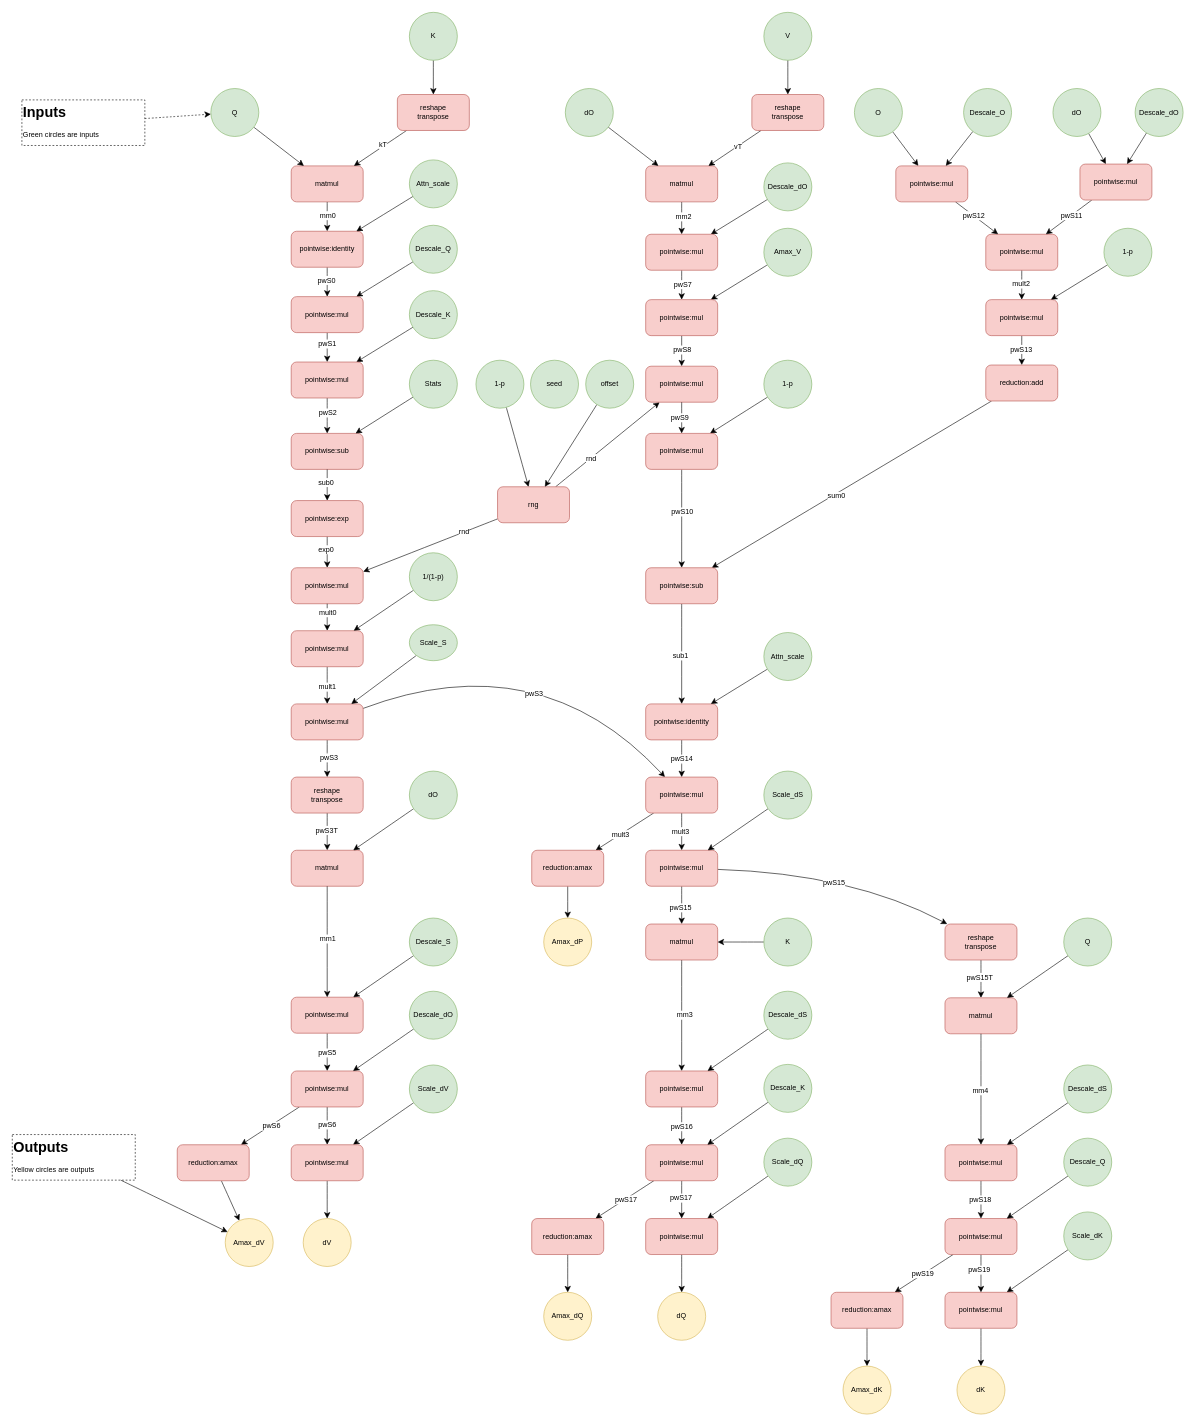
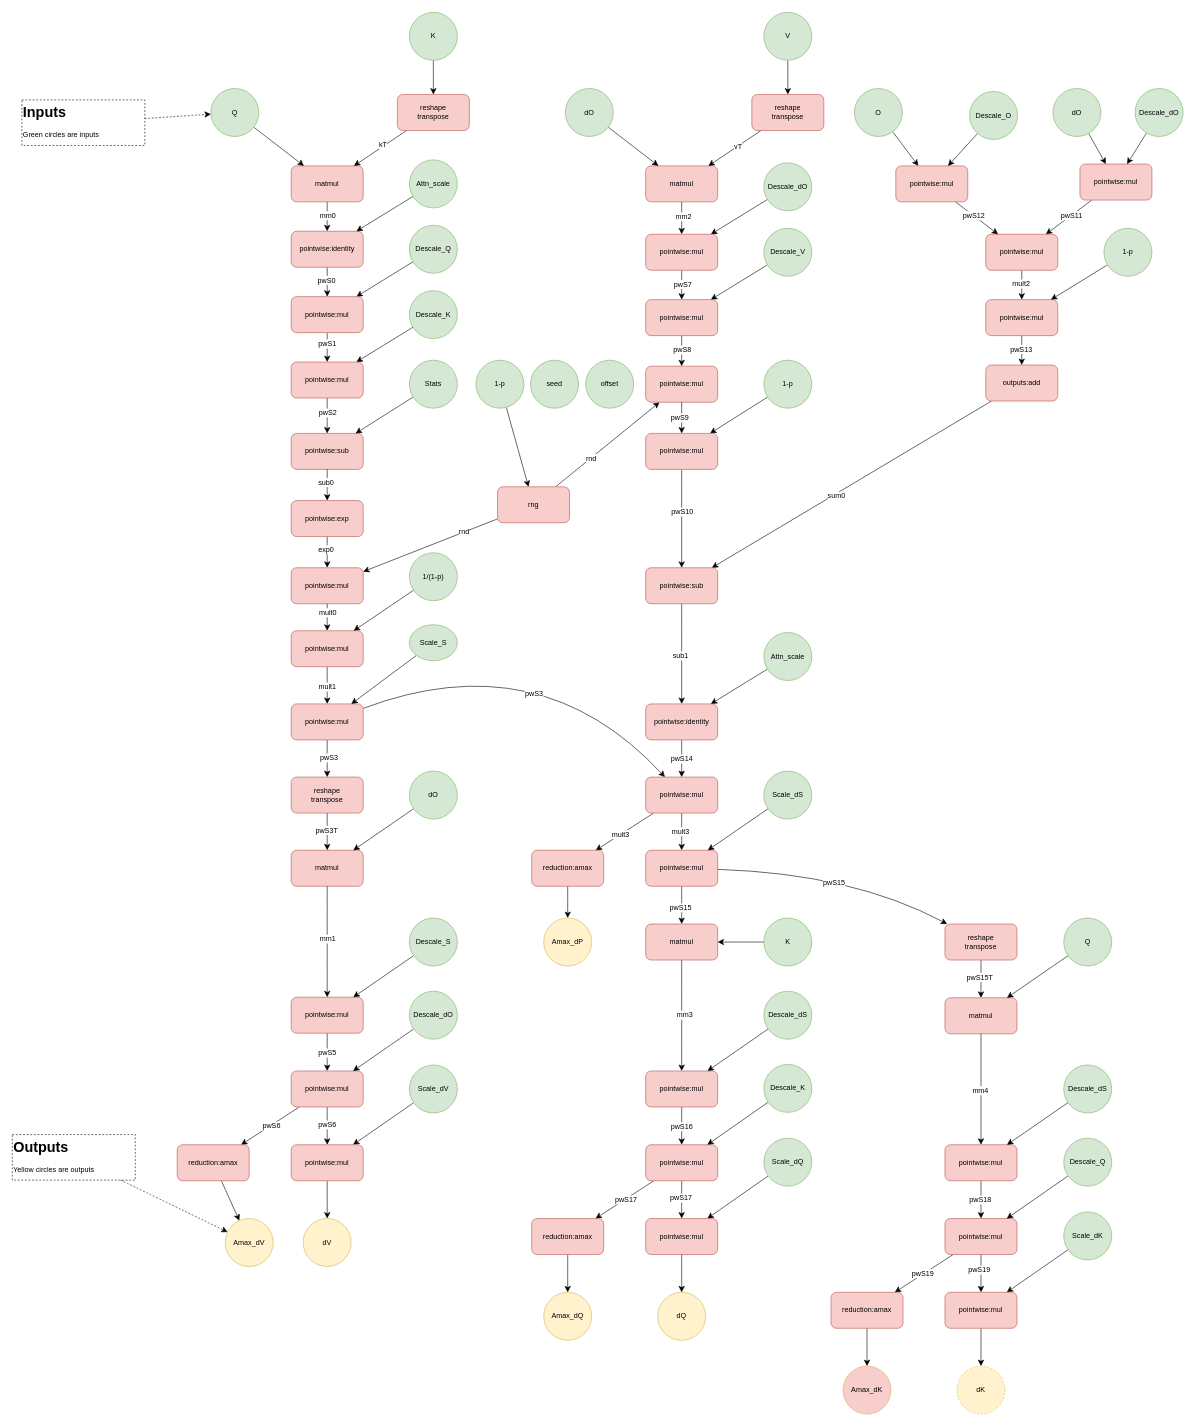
- <mxCell id="212" value="Descale_O" style="ellipse;whiteSpace=wrap;html=1;aspect=fixed;fillColor=#d5e8d4;strokeColor=#82b366;" parent="1" vertex="1"><mxGeometry x="1606" y="147" width="80" height="80" as="geometry" /></mxCell>
+ <mxCell id="212" value="Descale_O" style="ellipse;whiteSpace=wrap;html=1;aspect=fixed;fillColor=#d5e8d4;strokeColor=#82b366;" parent="1" vertex="1"><mxGeometry x="1616" y="152" width="80" height="80" as="geometry" /></mxCell>
- <mxCell id="91" value="Amax_V" style="ellipse;whiteSpace=wrap;html=1;aspect=fixed;fillColor=#d5e8d4;strokeColor=#82b366;" parent="1" vertex="1"><mxGeometry x="1273" y="380" width="80" height="80" as="geometry" /></mxCell>
+ <mxCell id="91" value="Descale_V" style="ellipse;whiteSpace=wrap;html=1;aspect=fixed;fillColor=#d5e8d4;strokeColor=#82b366;" parent="1" vertex="1"><mxGeometry x="1273" y="380" width="80" height="80" as="geometry" /></mxCell>
- <mxCell id="14" value="reduction:add" style="rounded=1;whiteSpace=wrap;html=1;fillColor=#f8cecc;strokeColor=#b85450;" parent="1" vertex="1"><mxGeometry x="1643" y="608" width="120" height="60" as="geometry" /></mxCell>
+ <mxCell id="14" value="outputs:add" style="rounded=1;whiteSpace=wrap;html=1;fillColor=#f8cecc;strokeColor=#b85450;" parent="1" vertex="1"><mxGeometry x="1643" y="608" width="120" height="60" as="geometry" /></mxCell>
- <mxCell id="188" style="edgeStyle=none;curved=1;rounded=0;orthogonalLoop=1;jettySize=auto;html=1;fontSize=12;startSize=8;endSize=8;" parent="1" source="189" target="181" edge="1"><mxGeometry relative="1" as="geometry" /></mxCell>
- <mxCell id="176" style="edgeStyle=none;curved=1;rounded=0;orthogonalLoop=1;jettySize=auto;html=1;fontSize=12;startSize=8;endSize=8;dashed=0;endArrow=classic;endFill=1;" parent="1" source="175" target="77" edge="1"><mxGeometry relative="1" as="geometry"><mxPoint x="-51" y="1981" as="sourcePoint" /><mxPoint x="193" y="2045" as="targetPoint" /></mxGeometry></mxCell>
+ <mxCell id="176" style="edgeStyle=none;curved=1;rounded=0;orthogonalLoop=1;jettySize=auto;html=1;fontSize=12;startSize=8;endSize=8;dashed=1;endArrow=classic;endFill=1;" parent="1" source="175" target="77" edge="1"><mxGeometry relative="1" as="geometry"><mxPoint x="-51" y="1981" as="sourcePoint" /><mxPoint x="193" y="2045" as="targetPoint" /></mxGeometry></mxCell>
- <mxCell id="169" value="Amax_dK" style="ellipse;whiteSpace=wrap;html=1;aspect=fixed;fillColor=#fff2cc;strokeColor=#d6b656;" parent="1" vertex="1"><mxGeometry x="1405" y="2277" width="80" height="80" as="geometry" /></mxCell>
+ <mxCell id="169" value="Amax_dK" style="ellipse;whiteSpace=wrap;html=1;aspect=fixed;fillColor=#f8cecc;strokeColor=#d6b656;" parent="1" vertex="1"><mxGeometry x="1405" y="2277" width="80" height="80" as="geometry" /></mxCell>
- <mxCell id="170" value="dK" style="ellipse;whiteSpace=wrap;html=1;aspect=fixed;fillColor=#fff2cc;strokeColor=#d6b656;" parent="1" vertex="1"><mxGeometry x="1595" y="2277" width="80" height="80" as="geometry" /></mxCell>
+ <mxCell id="170" value="dK" style="ellipse;whiteSpace=wrap;html=1;aspect=fixed;fillColor=#fff2cc;strokeColor=#d6b656;dashed=1;" parent="1" vertex="1"><mxGeometry x="1595" y="2277" width="80" height="80" as="geometry" /></mxCell>
